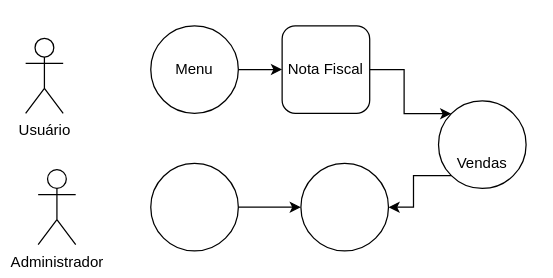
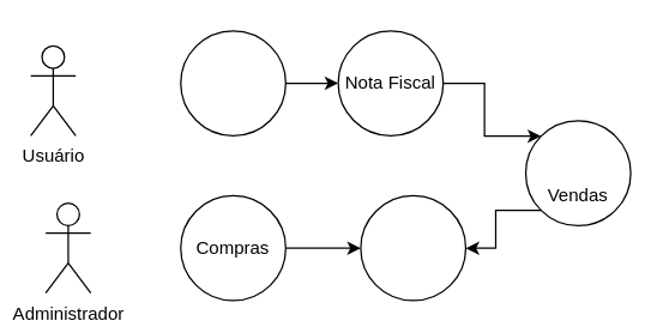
- <mxCell id="13" value="Menu" style="text;html=1;strokeColor=none;fillColor=none;align=center;verticalAlign=middle;whiteSpace=wrap;rounded=0;" vertex="1" parent="1"><mxGeometry x="135" y="45" width="40" height="20" as="geometry" /></mxCell>
- <mxCell id="15" value="Nota Fiscal" style="whiteSpace=wrap;html=1;aspect=fixed;rounded=1;" vertex="1" parent="1"><mxGeometry x="225" y="20" width="70" height="70" as="geometry" /></mxCell>
+ <mxCell id="15" value="Nota Fiscal" style="ellipse;whiteSpace=wrap;html=1;aspect=fixed;" vertex="1" parent="1"><mxGeometry x="225" y="20" width="70" height="70" as="geometry" /></mxCell>
+ <mxCell id="9" value="Compras" style="text;html=1;strokeColor=none;fillColor=none;align=center;verticalAlign=middle;whiteSpace=wrap;rounded=0;" vertex="1" parent="1"><mxGeometry x="135" y="155" width="40" height="20" as="geometry" /></mxCell>
